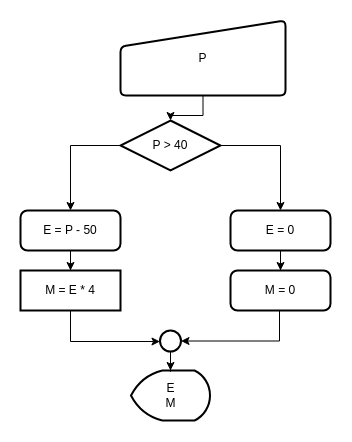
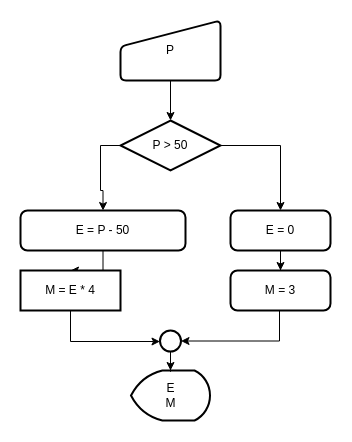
- <mxCell id="3" value="P" style="html=1;strokeWidth=2;shape=manualInput;whiteSpace=wrap;rounded=1;size=26;arcSize=11;" vertex="1" parent="1"><mxGeometry x="120" y="20" width="165" height="75" as="geometry" /></mxCell>
+ <mxCell id="3" value="P" style="html=1;strokeWidth=2;shape=manualInput;whiteSpace=wrap;rounded=1;size=26;arcSize=11;" vertex="1" parent="1"><mxGeometry x="120" y="20" width="100" height="60" as="geometry" /></mxCell>
- <mxCell id="6" value="P &amp;gt; 40" style="strokeWidth=2;html=1;shape=mxgraph.flowchart.decision;whiteSpace=wrap;" vertex="1" parent="1"><mxGeometry x="120" y="120" width="100" height="50" as="geometry" /></mxCell>
+ <mxCell id="6" value="P &amp;gt; 50" style="strokeWidth=2;html=1;shape=mxgraph.flowchart.decision;whiteSpace=wrap;" vertex="1" parent="1"><mxGeometry x="120" y="120" width="100" height="50" as="geometry" /></mxCell>
- <mxCell id="8" value="E = P - 50" style="rounded=1;whiteSpace=wrap;html=1;absoluteArcSize=1;arcSize=14;strokeWidth=2;" vertex="1" parent="1"><mxGeometry x="20" y="210" width="100" height="40" as="geometry" /></mxCell>
+ <mxCell id="8" value="E = P - 50" style="rounded=1;whiteSpace=wrap;html=1;absoluteArcSize=1;arcSize=14;strokeWidth=2;" vertex="1" parent="1"><mxGeometry x="20" y="210" width="165" height="40" as="geometry" /></mxCell>
- <mxCell id="13" value="M = 0" style="rounded=1;whiteSpace=wrap;html=1;absoluteArcSize=1;arcSize=14;strokeWidth=2;" vertex="1" parent="1"><mxGeometry x="230" y="270" width="100" height="40" as="geometry" /></mxCell>
+ <mxCell id="13" value="M = 3" style="rounded=1;whiteSpace=wrap;html=1;absoluteArcSize=1;arcSize=14;strokeWidth=2;" vertex="1" parent="1"><mxGeometry x="230" y="270" width="100" height="40" as="geometry" /></mxCell>
